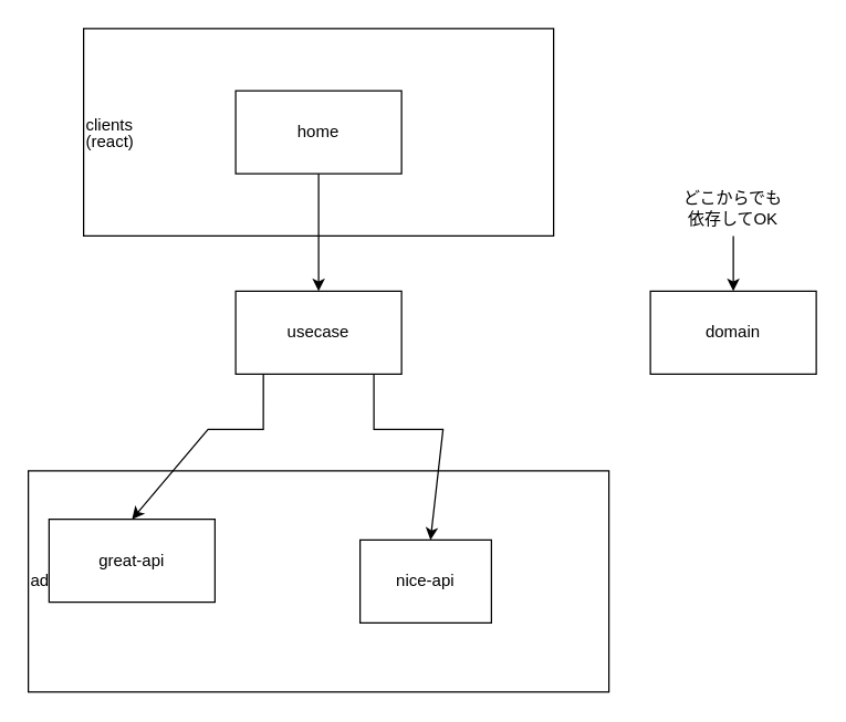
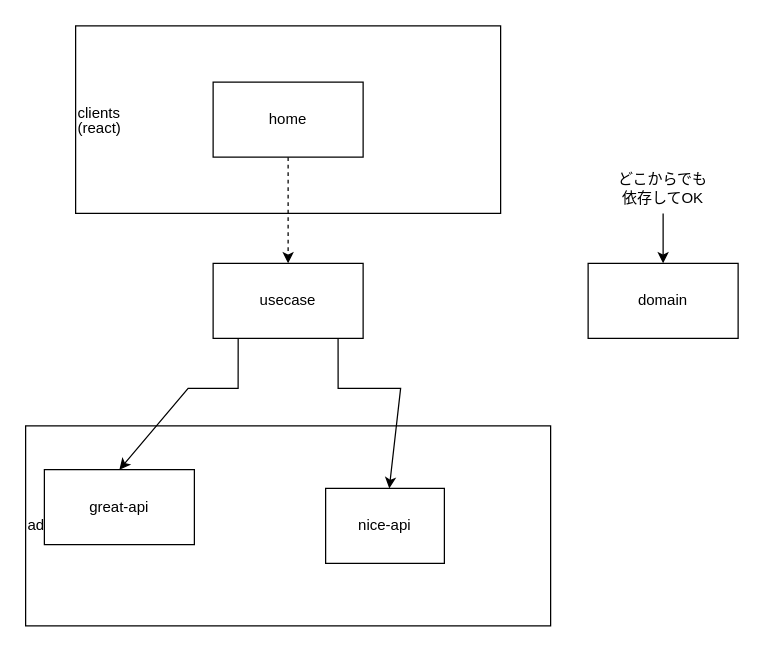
- <mxCell id="4" style="edgeStyle=orthogonalEdgeStyle;rounded=0;orthogonalLoop=1;jettySize=auto;html=1;entryX=0.5;entryY=0;entryDx=0;entryDy=0;" parent="1" source="5" target="9" edge="1"><mxGeometry relative="1" as="geometry" /></mxCell>
+ <mxCell id="4" style="edgeStyle=orthogonalEdgeStyle;rounded=0;orthogonalLoop=1;jettySize=auto;html=1;entryX=0.5;entryY=0;entryDx=0;entryDy=0;dashed=1;" parent="1" source="5" target="9" edge="1"><mxGeometry relative="1" as="geometry" /></mxCell>
